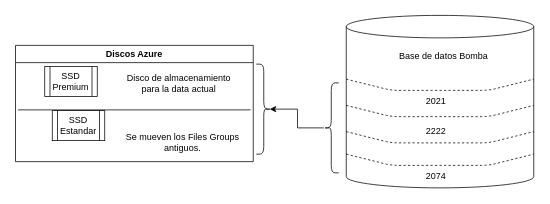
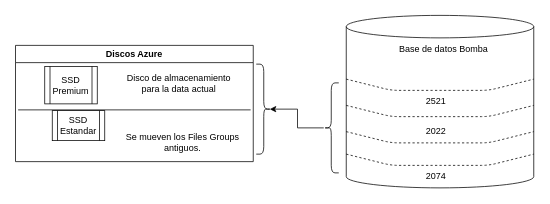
- <mxCell id="7" value="Base de datos Bomba" style="text;html=1;strokeColor=none;fillColor=none;align=center;verticalAlign=middle;whiteSpace=wrap;rounded=0;" vertex="1" parent="1"><mxGeometry x="511" y="65" width="160" height="20" as="geometry" /></mxCell>
+ <mxCell id="7" value="Base de datos Bomba" style="text;html=1;strokeColor=none;fillColor=none;align=center;verticalAlign=middle;whiteSpace=wrap;rounded=0;" vertex="1" parent="1"><mxGeometry x="511" y="55" width="160" height="20" as="geometry" /></mxCell>
- <mxCell id="12" value="SSD Premium" style="shape=process;whiteSpace=wrap;html=1;backgroundOutline=1;" vertex="1" parent="11"><mxGeometry x="39" y="28" width="70" height="40" as="geometry" /></mxCell>
+ <mxCell id="12" value="SSD Premium" style="shape=process;whiteSpace=wrap;html=1;backgroundOutline=1;" vertex="1" parent="11"><mxGeometry x="39" y="28" width="70" height="50" as="geometry" /></mxCell>
- <mxCell id="8" value="2021" style="text;html=1;strokeColor=none;fillColor=none;align=center;verticalAlign=middle;whiteSpace=wrap;rounded=0;" vertex="1" parent="1"><mxGeometry x="561" y="125" width="40" height="20" as="geometry" /></mxCell>
+ <mxCell id="8" value="2521" style="text;html=1;strokeColor=none;fillColor=none;align=center;verticalAlign=middle;whiteSpace=wrap;rounded=0;" vertex="1" parent="1"><mxGeometry x="561" y="125" width="40" height="20" as="geometry" /></mxCell>
- <mxCell id="9" value="2222" style="text;html=1;strokeColor=none;fillColor=none;align=center;verticalAlign=middle;whiteSpace=wrap;rounded=0;" vertex="1" parent="1"><mxGeometry x="561" y="165" width="40" height="20" as="geometry" /></mxCell>
+ <mxCell id="9" value="2022" style="text;html=1;strokeColor=none;fillColor=none;align=center;verticalAlign=middle;whiteSpace=wrap;rounded=0;" vertex="1" parent="1"><mxGeometry x="561" y="165" width="40" height="20" as="geometry" /></mxCell>
